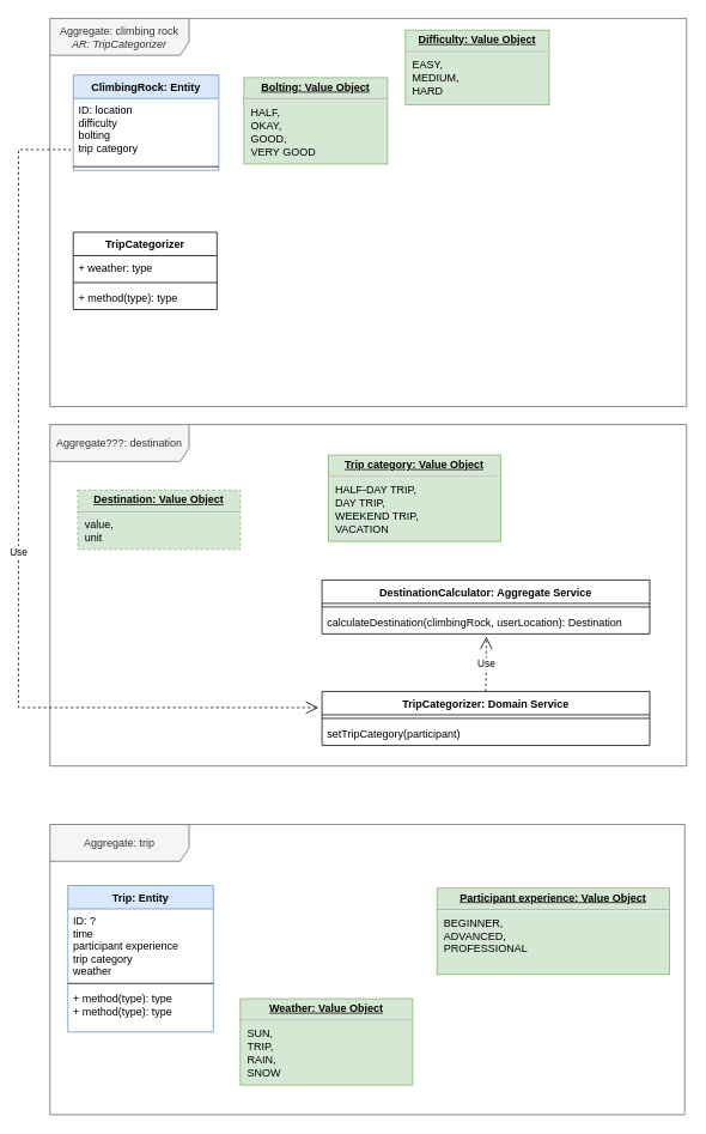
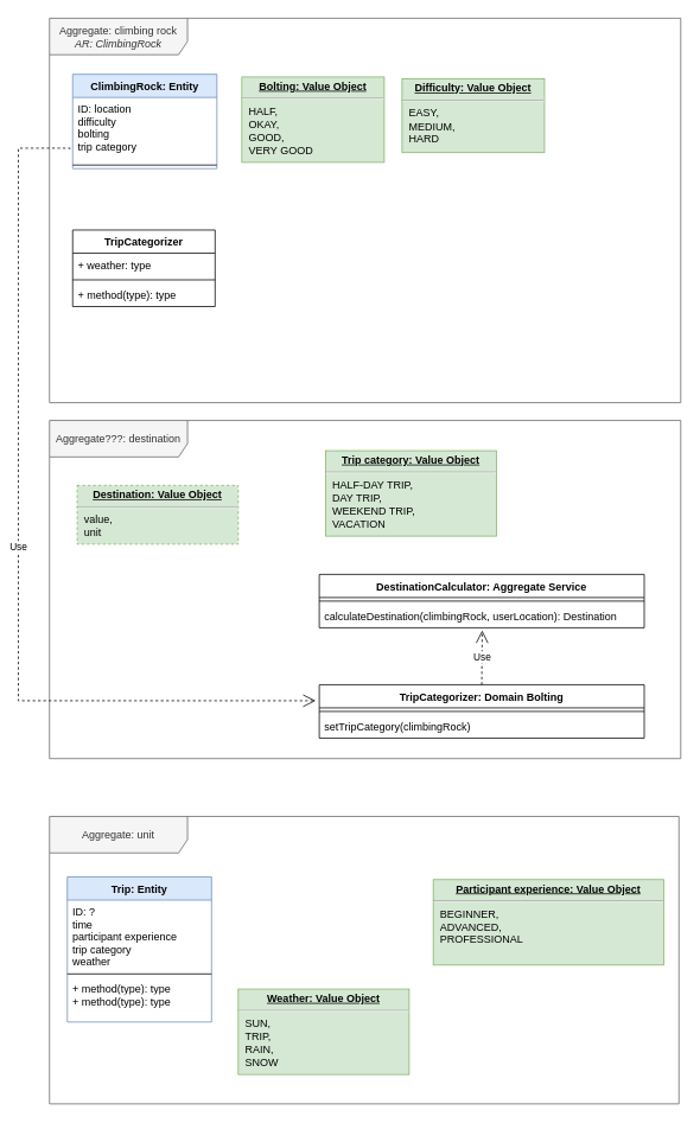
- <mxCell id="10" value="Aggregate: climbing rock&lt;br&gt;&lt;i&gt;AR: TripCategorizer&lt;/i&gt;" style="shape=umlFrame;whiteSpace=wrap;html=1;width=155;height=41;fillColor=#f5f5f5;fontColor=#333333;strokeColor=#666666;" vertex="1" parent="1"><mxGeometry x="55" y="20" width="709" height="432" as="geometry" /></mxCell>
+ <mxCell id="10" value="Aggregate: climbing rock&lt;br&gt;&lt;i&gt;AR: ClimbingRock&lt;/i&gt;" style="shape=umlFrame;whiteSpace=wrap;html=1;width=155;height=41;fillColor=#f5f5f5;fontColor=#333333;strokeColor=#666666;" vertex="1" parent="1"><mxGeometry x="55" y="20" width="709" height="432" as="geometry" /></mxCell>
- <mxCell id="14" value="&lt;p style=&quot;margin: 0px ; margin-top: 4px ; text-align: center ; text-decoration: underline&quot;&gt;&lt;b&gt;Difficulty: Value Object&lt;br&gt;&lt;/b&gt;&lt;/p&gt;&lt;hr&gt;&lt;p style=&quot;margin: 0px ; margin-left: 8px&quot;&gt;EASY,&lt;/p&gt;&lt;p style=&quot;margin: 0px ; margin-left: 8px&quot;&gt;MEDIUM,&lt;/p&gt;&lt;p style=&quot;margin: 0px ; margin-left: 8px&quot;&gt;HARD&lt;br&gt;&lt;/p&gt;" style="verticalAlign=top;align=left;overflow=fill;fontSize=12;fontFamily=Helvetica;html=1;fillColor=#d5e8d4;strokeColor=#82b366;" vertex="1" parent="1"><mxGeometry x="451" y="33" width="160" height="83" as="geometry" /></mxCell>
+ <mxCell id="14" value="&lt;p style=&quot;margin: 0px ; margin-top: 4px ; text-align: center ; text-decoration: underline&quot;&gt;&lt;b&gt;Difficulty: Value Object&lt;br&gt;&lt;/b&gt;&lt;/p&gt;&lt;hr&gt;&lt;p style=&quot;margin: 0px ; margin-left: 8px&quot;&gt;EASY,&lt;/p&gt;&lt;p style=&quot;margin: 0px ; margin-left: 8px&quot;&gt;MEDIUM,&lt;/p&gt;&lt;p style=&quot;margin: 0px ; margin-left: 8px&quot;&gt;HARD&lt;br&gt;&lt;/p&gt;" style="verticalAlign=top;align=left;overflow=fill;fontSize=12;fontFamily=Helvetica;html=1;fillColor=#d5e8d4;strokeColor=#82b366;" vertex="1" parent="1"><mxGeometry x="451" y="88" width="160" height="83" as="geometry" /></mxCell>
- <mxCell id="26" value="TripCategorizer: Domain Service" style="swimlane;fontStyle=1;align=center;verticalAlign=top;childLayout=stackLayout;horizontal=1;startSize=26;horizontalStack=0;resizeParent=1;resizeParentMax=0;resizeLast=0;collapsible=1;marginBottom=0;" vertex="1" parent="1"><mxGeometry x="358" y="769" width="365" height="60" as="geometry" /></mxCell>
+ <mxCell id="26" value="TripCategorizer: Domain Bolting" style="swimlane;fontStyle=1;align=center;verticalAlign=top;childLayout=stackLayout;horizontal=1;startSize=26;horizontalStack=0;resizeParent=1;resizeParentMax=0;resizeLast=0;collapsible=1;marginBottom=0;" vertex="1" parent="1"><mxGeometry x="358" y="769" width="365" height="60" as="geometry" /></mxCell>
- <mxCell id="28" value="setTripCategory(participant)" style="text;strokeColor=none;fillColor=none;align=left;verticalAlign=top;spacingLeft=4;spacingRight=4;overflow=hidden;rotatable=0;points=[[0,0.5],[1,0.5]];portConstraint=eastwest;" vertex="1" parent="26"><mxGeometry y="34" width="365" height="26" as="geometry" /></mxCell>
+ <mxCell id="28" value="setTripCategory(climbingRock)" style="text;strokeColor=none;fillColor=none;align=left;verticalAlign=top;spacingLeft=4;spacingRight=4;overflow=hidden;rotatable=0;points=[[0,0.5],[1,0.5]];portConstraint=eastwest;" vertex="1" parent="26"><mxGeometry y="34" width="365" height="26" as="geometry" /></mxCell>
- <mxCell id="11" value="Aggregate: trip" style="shape=umlFrame;whiteSpace=wrap;html=1;width=155;height=41;fillColor=#f5f5f5;fontColor=#333333;strokeColor=#666666;" vertex="1" parent="1"><mxGeometry x="55" y="917" width="707" height="323" as="geometry" /></mxCell>
+ <mxCell id="11" value="Aggregate: unit" style="shape=umlFrame;whiteSpace=wrap;html=1;width=155;height=41;fillColor=#f5f5f5;fontColor=#333333;strokeColor=#666666;" vertex="1" parent="1"><mxGeometry x="55" y="917" width="707" height="323" as="geometry" /></mxCell>
